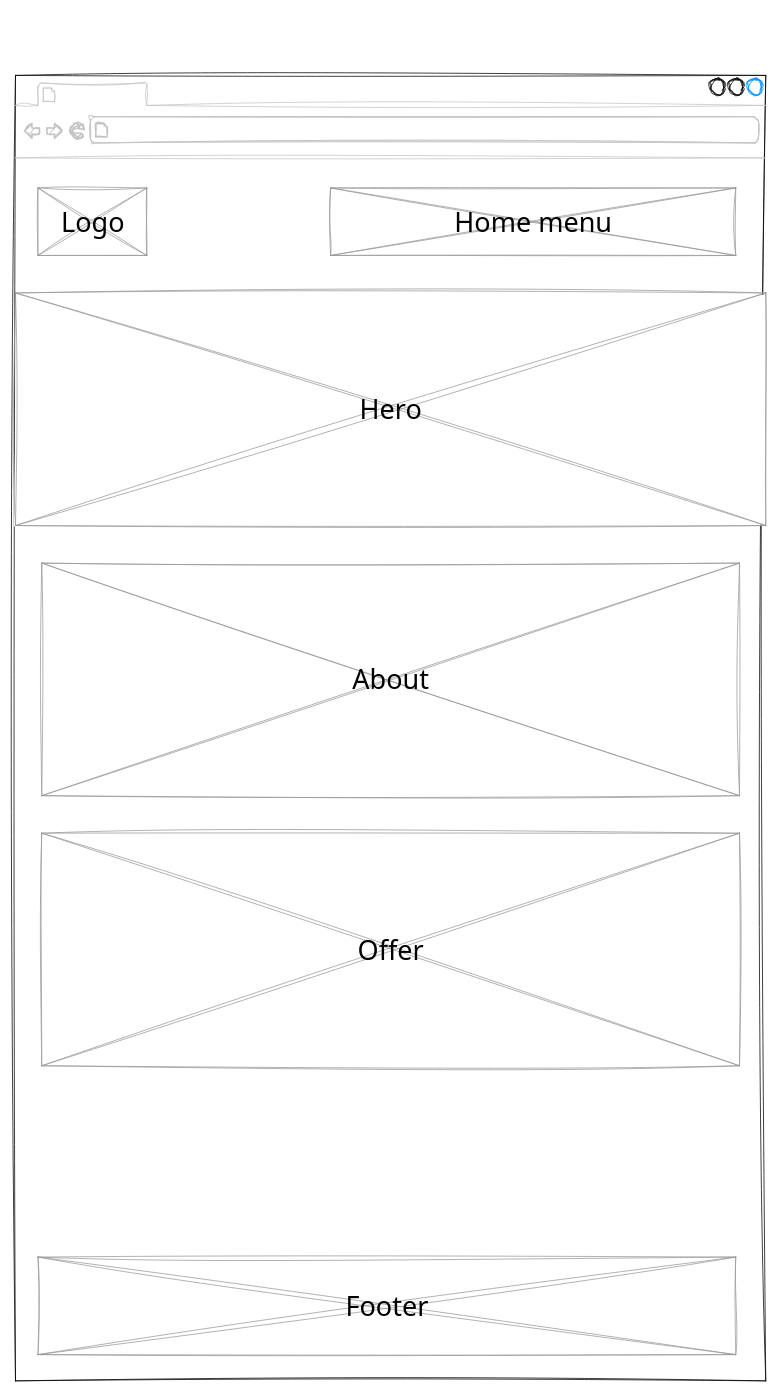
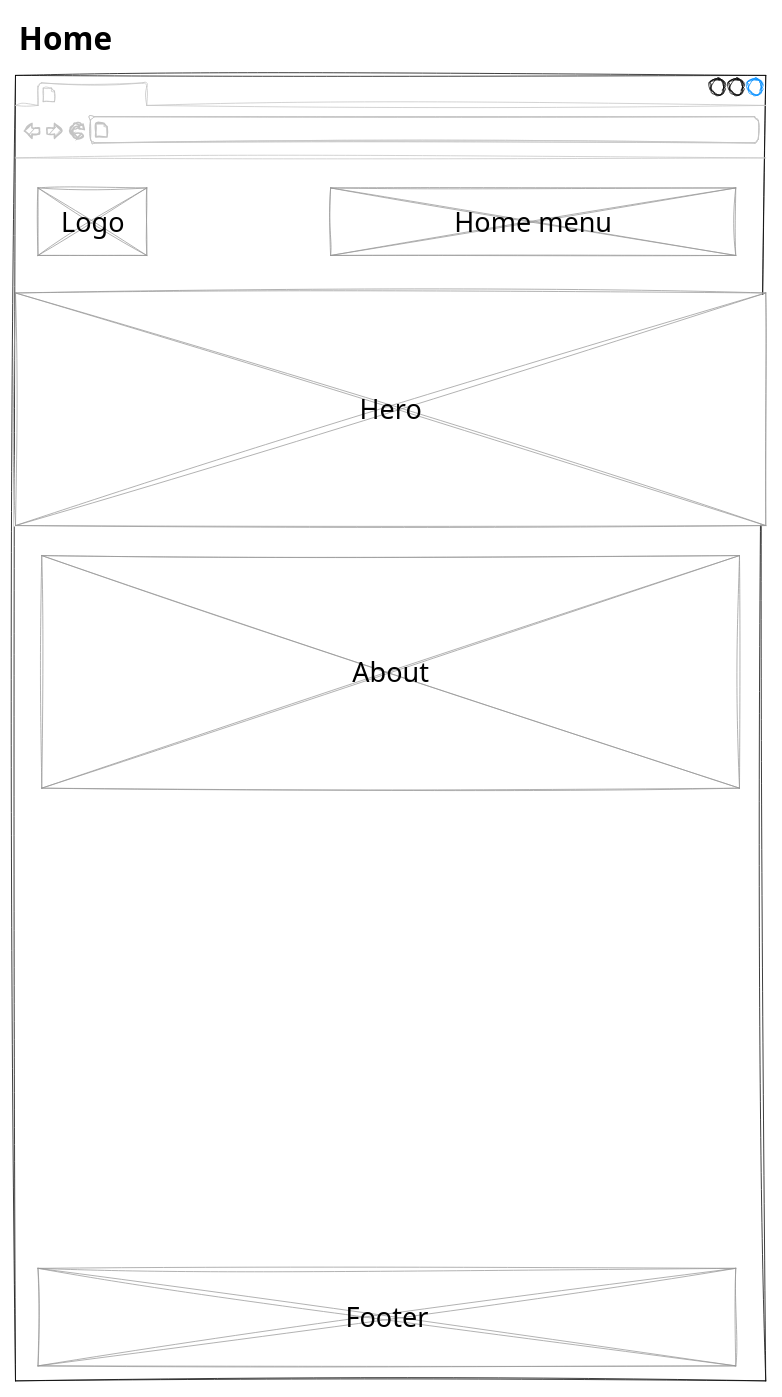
+ <mxCell id="3" value="Home" style="rounded=1;whiteSpace=wrap;html=1;fontSize=42;fontFamily=Noto Sans;fontSource=https%3A%2F%2Ffonts.googleapis.com%2Fcss%3Ffamily%3DNoto%2BSans;align=left;gradientColor=none;fontStyle=1;fillColor=none;strokeColor=none;sketch=1;curveFitting=1;jiggle=2;" vertex="1" parent="1"><mxGeometry x="23" y="20" width="700" height="60" as="geometry" /></mxCell>
- <mxCell id="8" value="&lt;p style=&quot;font-size: 36px;&quot;&gt;About&lt;/p&gt;" style="verticalLabelPosition=middle;shadow=0;dashed=0;align=center;html=1;verticalAlign=middle;strokeWidth=1;shape=mxgraph.mockup.graphics.simpleIcon;strokeColor=#999999;labelPosition=center;fontStyle=0;fontFamily=Noto Sans;fontSource=https%3A%2F%2Ffonts.googleapis.com%2Fcss%3Ffamily%3DNoto%2BSans;sketch=1;curveFitting=1;jiggle=2;" vertex="1" parent="1"><mxGeometry x="55" y="750" width="930" height="310" as="geometry" /></mxCell>
+ <mxCell id="8" value="&lt;p style=&quot;font-size: 36px;&quot;&gt;About&lt;/p&gt;" style="verticalLabelPosition=middle;shadow=0;dashed=0;align=center;html=1;verticalAlign=middle;strokeWidth=1;shape=mxgraph.mockup.graphics.simpleIcon;strokeColor=#999999;labelPosition=center;fontStyle=0;fontFamily=Noto Sans;fontSource=https%3A%2F%2Ffonts.googleapis.com%2Fcss%3Ffamily%3DNoto%2BSans;sketch=1;curveFitting=1;jiggle=2;" vertex="1" parent="1"><mxGeometry x="55" y="740" width="930" height="310" as="geometry" /></mxCell>
- <mxCell id="9" value="&lt;p style=&quot;font-size: 36px;&quot;&gt;Offer&lt;/p&gt;" style="verticalLabelPosition=middle;shadow=0;dashed=0;align=center;html=1;verticalAlign=middle;strokeWidth=1;shape=mxgraph.mockup.graphics.simpleIcon;strokeColor=#999999;labelPosition=center;fontStyle=0;fontFamily=Noto Sans;fontSource=https%3A%2F%2Ffonts.googleapis.com%2Fcss%3Ffamily%3DNoto%2BSans;sketch=1;curveFitting=1;jiggle=2;" vertex="1" parent="1"><mxGeometry x="55" y="1110" width="930" height="310" as="geometry" /></mxCell>
- <mxCell id="6" value="&lt;p style=&quot;font-size: 36px;&quot;&gt;Footer&lt;/p&gt;" style="verticalLabelPosition=middle;shadow=0;dashed=0;align=center;html=1;verticalAlign=middle;strokeWidth=1;shape=mxgraph.mockup.graphics.simpleIcon;strokeColor=#999999;labelPosition=center;fontStyle=0;fontFamily=Noto Sans;fontSource=https%3A%2F%2Ffonts.googleapis.com%2Fcss%3Ffamily%3DNoto%2BSans;sketch=1;curveFitting=1;jiggle=2;" vertex="1" parent="1"><mxGeometry x="50" y="1675" width="930" height="130" as="geometry" /></mxCell>
+ <mxCell id="6" value="&lt;p style=&quot;font-size: 36px;&quot;&gt;Footer&lt;/p&gt;" style="verticalLabelPosition=middle;shadow=0;dashed=0;align=center;html=1;verticalAlign=middle;strokeWidth=1;shape=mxgraph.mockup.graphics.simpleIcon;strokeColor=#999999;labelPosition=center;fontStyle=0;fontFamily=Noto Sans;fontSource=https%3A%2F%2Ffonts.googleapis.com%2Fcss%3Ffamily%3DNoto%2BSans;sketch=1;curveFitting=1;jiggle=2;" vertex="1" parent="1"><mxGeometry x="50" y="1690" width="930" height="130" as="geometry" /></mxCell>
